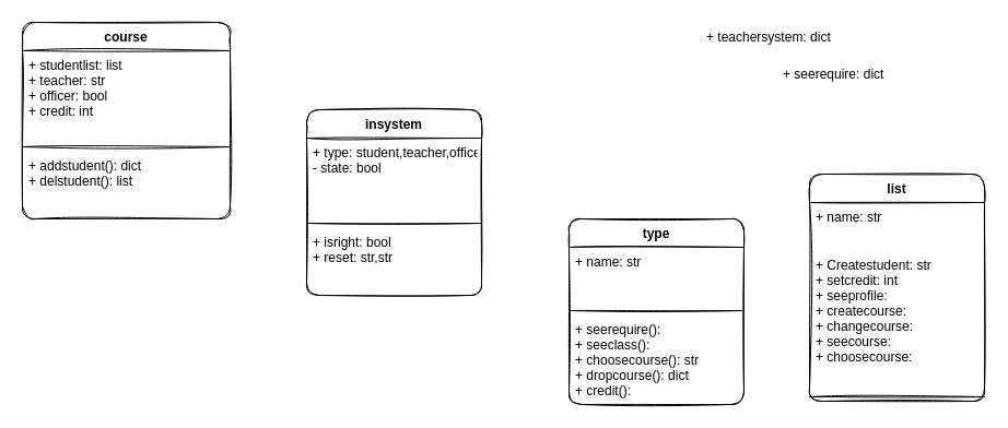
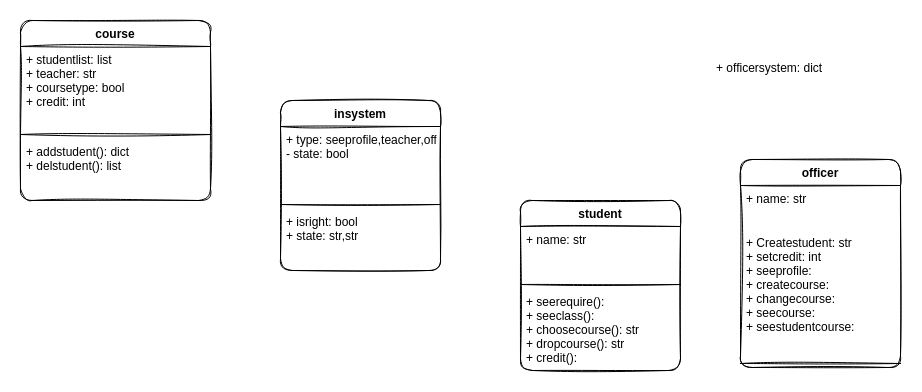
- <mxCell id="18" value="+ teachersystem: dict" style="text;strokeColor=none;fillColor=none;align=left;verticalAlign=top;spacingLeft=4;spacingRight=4;overflow=hidden;rotatable=0;points=[[0,0.5],[1,0.5]];portConstraint=eastwest;rounded=1;sketch=1;" parent="1" vertex="1"><mxGeometry x="640" y="20" width="170" height="26" as="geometry" /></mxCell>
- <mxCell id="3" value="+ studentlist: list&#10;+ teacher: str&#10;+ officer: bool&#10;+ credit: int" style="text;strokeColor=none;fillColor=none;align=left;verticalAlign=top;spacingLeft=4;spacingRight=4;overflow=hidden;rotatable=0;points=[[0,0.5],[1,0.5]];portConstraint=eastwest;rounded=1;sketch=1;" parent="2" vertex="1"><mxGeometry y="26" width="190" height="84" as="geometry" /></mxCell>
+ <mxCell id="3" value="+ studentlist: list&#10;+ teacher: str&#10;+ coursetype: bool&#10;+ credit: int" style="text;strokeColor=none;fillColor=none;align=left;verticalAlign=top;spacingLeft=4;spacingRight=4;overflow=hidden;rotatable=0;points=[[0,0.5],[1,0.5]];portConstraint=eastwest;rounded=1;sketch=1;" parent="2" vertex="1"><mxGeometry y="26" width="190" height="84" as="geometry" /></mxCell>
- <mxCell id="19" value="+ seerequire: dict" style="text;strokeColor=none;fillColor=none;align=left;verticalAlign=top;spacingLeft=4;spacingRight=4;overflow=hidden;rotatable=0;points=[[0,0.5],[1,0.5]];portConstraint=eastwest;rounded=1;sketch=1;" parent="1" vertex="1"><mxGeometry x="710" y="54" width="130" height="26" as="geometry" /></mxCell>
+ <mxCell id="19" value="+ officersystem: dict" style="text;strokeColor=none;fillColor=none;align=left;verticalAlign=top;spacingLeft=4;spacingRight=4;overflow=hidden;rotatable=0;points=[[0,0.5],[1,0.5]];portConstraint=eastwest;rounded=1;sketch=1;" parent="1" vertex="1"><mxGeometry x="710" y="54" width="130" height="26" as="geometry" /></mxCell>
- <mxCell id="7" value="+ type: student,teacher,officer&#10;- state: bool&#10;" style="text;strokeColor=none;fillColor=none;align=left;verticalAlign=top;spacingLeft=4;spacingRight=4;overflow=hidden;rotatable=0;points=[[0,0.5],[1,0.5]];portConstraint=eastwest;rounded=1;sketch=1;" parent="6" vertex="1"><mxGeometry y="26" width="160" height="74" as="geometry" /></mxCell>
+ <mxCell id="7" value="+ type: seeprofile,teacher,officer&#10;- state: bool&#10;" style="text;strokeColor=none;fillColor=none;align=left;verticalAlign=top;spacingLeft=4;spacingRight=4;overflow=hidden;rotatable=0;points=[[0,0.5],[1,0.5]];portConstraint=eastwest;rounded=1;sketch=1;" parent="6" vertex="1"><mxGeometry y="26" width="160" height="74" as="geometry" /></mxCell>
- <mxCell id="10" value="list" style="swimlane;fontStyle=1;align=center;verticalAlign=top;childLayout=stackLayout;horizontal=1;startSize=26;horizontalStack=0;resizeParent=1;resizeParentMax=0;resizeLast=0;collapsible=1;marginBottom=0;rounded=1;sketch=1;" parent="1" vertex="1"><mxGeometry x="740" y="159" width="160" height="208" as="geometry" /></mxCell>
+ <mxCell id="10" value="officer" style="swimlane;fontStyle=1;align=center;verticalAlign=top;childLayout=stackLayout;horizontal=1;startSize=26;horizontalStack=0;resizeParent=1;resizeParentMax=0;resizeLast=0;collapsible=1;marginBottom=0;rounded=1;sketch=1;" parent="1" vertex="1"><mxGeometry x="740" y="159" width="160" height="208" as="geometry" /></mxCell>
- <mxCell id="14" value="type" style="swimlane;fontStyle=1;align=center;verticalAlign=top;childLayout=stackLayout;horizontal=1;startSize=26;horizontalStack=0;resizeParent=1;resizeParentMax=0;resizeLast=0;collapsible=1;marginBottom=0;rounded=1;sketch=1;" parent="1" vertex="1"><mxGeometry x="520" y="200" width="160" height="170" as="geometry" /></mxCell>
+ <mxCell id="14" value="student" style="swimlane;fontStyle=1;align=center;verticalAlign=top;childLayout=stackLayout;horizontal=1;startSize=26;horizontalStack=0;resizeParent=1;resizeParentMax=0;resizeLast=0;collapsible=1;marginBottom=0;rounded=1;sketch=1;" parent="1" vertex="1"><mxGeometry x="520" y="200" width="160" height="170" as="geometry" /></mxCell>
- <mxCell id="9" value="+ isright: bool&#10;+ reset: str,str" style="text;strokeColor=none;fillColor=none;align=left;verticalAlign=top;spacingLeft=4;spacingRight=4;overflow=hidden;rotatable=0;points=[[0,0.5],[1,0.5]];portConstraint=eastwest;rounded=1;sketch=1;" parent="6" vertex="1"><mxGeometry y="108" width="160" height="62" as="geometry" /></mxCell>
+ <mxCell id="9" value="+ isright: bool&#10;+ state: str,str" style="text;strokeColor=none;fillColor=none;align=left;verticalAlign=top;spacingLeft=4;spacingRight=4;overflow=hidden;rotatable=0;points=[[0,0.5],[1,0.5]];portConstraint=eastwest;rounded=1;sketch=1;" parent="6" vertex="1"><mxGeometry y="108" width="160" height="62" as="geometry" /></mxCell>
- <mxCell id="12" value="+ Createstudent: str&#10;+ setcredit: int&#10;+ seeprofile:&#10;+ createcourse:&#10;+ changecourse:&#10;+ seecourse:&#10;+ choosecourse:" style="text;strokeColor=none;fillColor=none;align=left;verticalAlign=top;spacingLeft=4;spacingRight=4;overflow=hidden;rotatable=0;points=[[0,0.5],[1,0.5]];portConstraint=eastwest;rounded=1;sketch=1;" parent="10" vertex="1"><mxGeometry y="70" width="160" height="130" as="geometry" /></mxCell>
+ <mxCell id="12" value="+ Createstudent: str&#10;+ setcredit: int&#10;+ seeprofile:&#10;+ createcourse:&#10;+ changecourse:&#10;+ seecourse:&#10;+ seestudentcourse:" style="text;strokeColor=none;fillColor=none;align=left;verticalAlign=top;spacingLeft=4;spacingRight=4;overflow=hidden;rotatable=0;points=[[0,0.5],[1,0.5]];portConstraint=eastwest;rounded=1;sketch=1;" parent="10" vertex="1"><mxGeometry y="70" width="160" height="130" as="geometry" /></mxCell>
- <mxCell id="17" value="+ seerequire(): &#10;+ seeclass():&#10;+ choosecourse(): str &#10;+ dropcourse(): dict&#10;+ credit():" style="text;strokeColor=none;fillColor=none;align=left;verticalAlign=top;spacingLeft=4;spacingRight=4;overflow=hidden;rotatable=0;points=[[0,0.5],[1,0.5]];portConstraint=eastwest;rounded=1;sketch=1;" parent="14" vertex="1"><mxGeometry y="88" width="160" height="82" as="geometry" /></mxCell>
+ <mxCell id="17" value="+ seerequire(): &#10;+ seeclass():&#10;+ choosecourse(): str &#10;+ dropcourse(): str&#10;+ credit():" style="text;strokeColor=none;fillColor=none;align=left;verticalAlign=top;spacingLeft=4;spacingRight=4;overflow=hidden;rotatable=0;points=[[0,0.5],[1,0.5]];portConstraint=eastwest;rounded=1;sketch=1;" parent="14" vertex="1"><mxGeometry y="88" width="160" height="82" as="geometry" /></mxCell>
